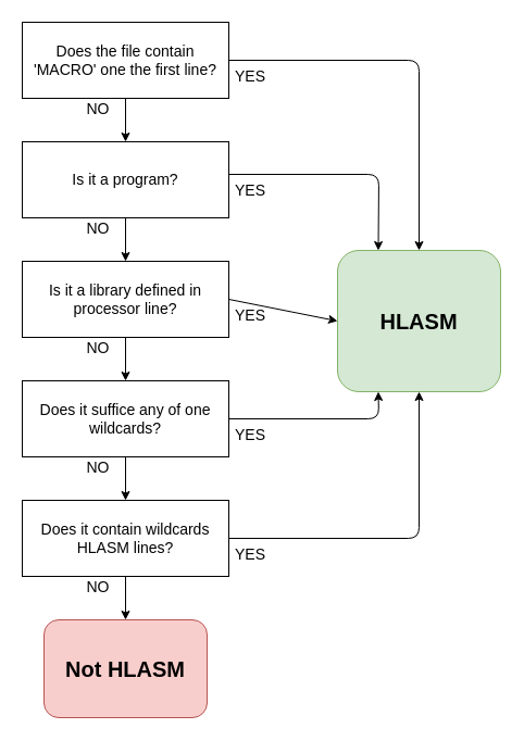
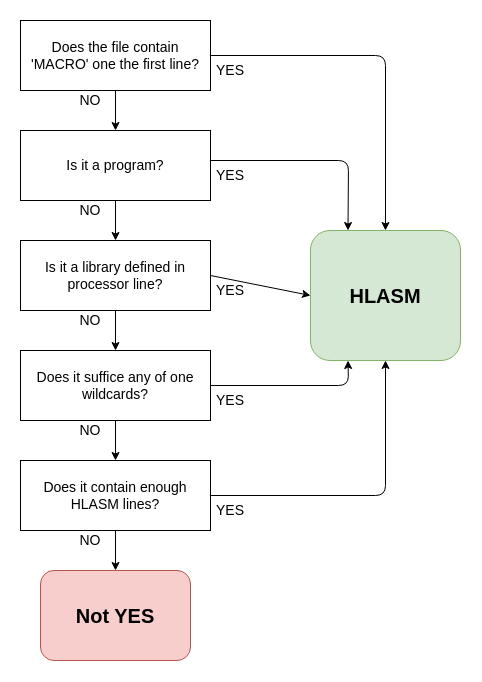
- <mxCell id="19" value="Does it contain wildcards HLASM lines?" style="text;html=1;strokeColor=none;fillColor=none;align=center;verticalAlign=middle;whiteSpace=wrap;rounded=0;fontSize=14;" vertex="1" parent="1"><mxGeometry x="30" y="470" width="170" height="50" as="geometry" /></mxCell>
+ <mxCell id="19" value="Does it contain enough HLASM lines?" style="text;html=1;strokeColor=none;fillColor=none;align=center;verticalAlign=middle;whiteSpace=wrap;rounded=0;fontSize=14;" vertex="1" parent="1"><mxGeometry x="30" y="470" width="170" height="50" as="geometry" /></mxCell>
- <mxCell id="22" value="&lt;font style=&quot;font-size: 20px&quot;&gt;&lt;b&gt;Not HLASM&lt;/b&gt;&lt;/font&gt;" style="rounded=1;whiteSpace=wrap;html=1;fillColor=#f8cecc;strokeColor=#b85450;" vertex="1" parent="1"><mxGeometry x="40" y="570" width="150" height="90" as="geometry" /></mxCell>
+ <mxCell id="22" value="&lt;font style=&quot;font-size: 20px&quot;&gt;&lt;b&gt;Not YES&lt;/b&gt;&lt;/font&gt;" style="rounded=1;whiteSpace=wrap;html=1;fillColor=#f8cecc;strokeColor=#b85450;" vertex="1" parent="1"><mxGeometry x="40" y="570" width="150" height="90" as="geometry" /></mxCell>
